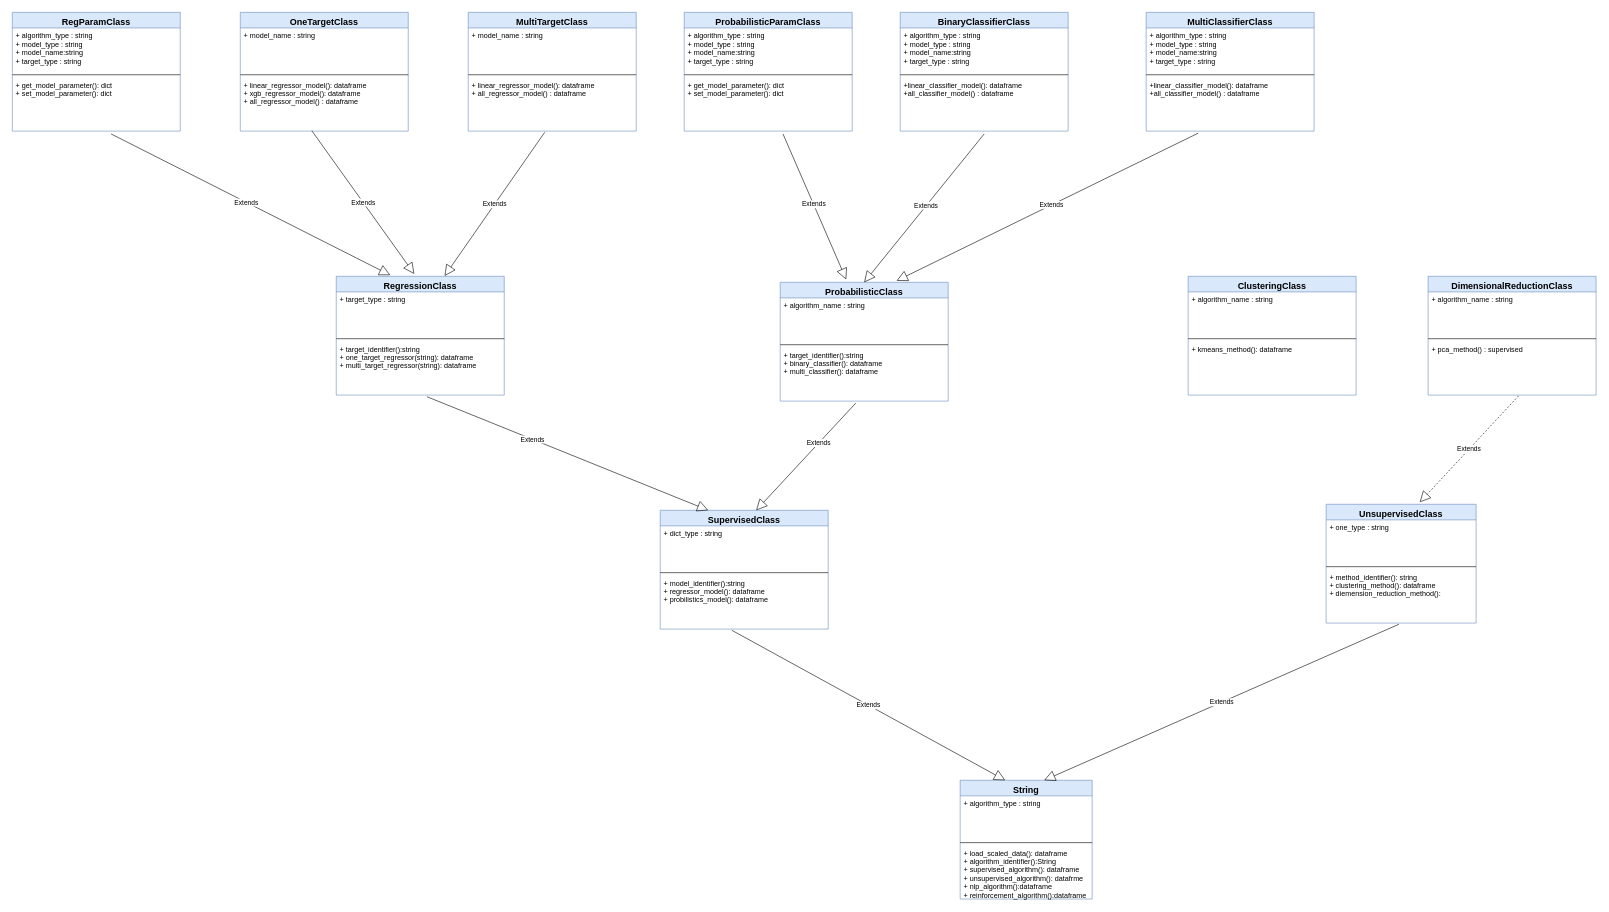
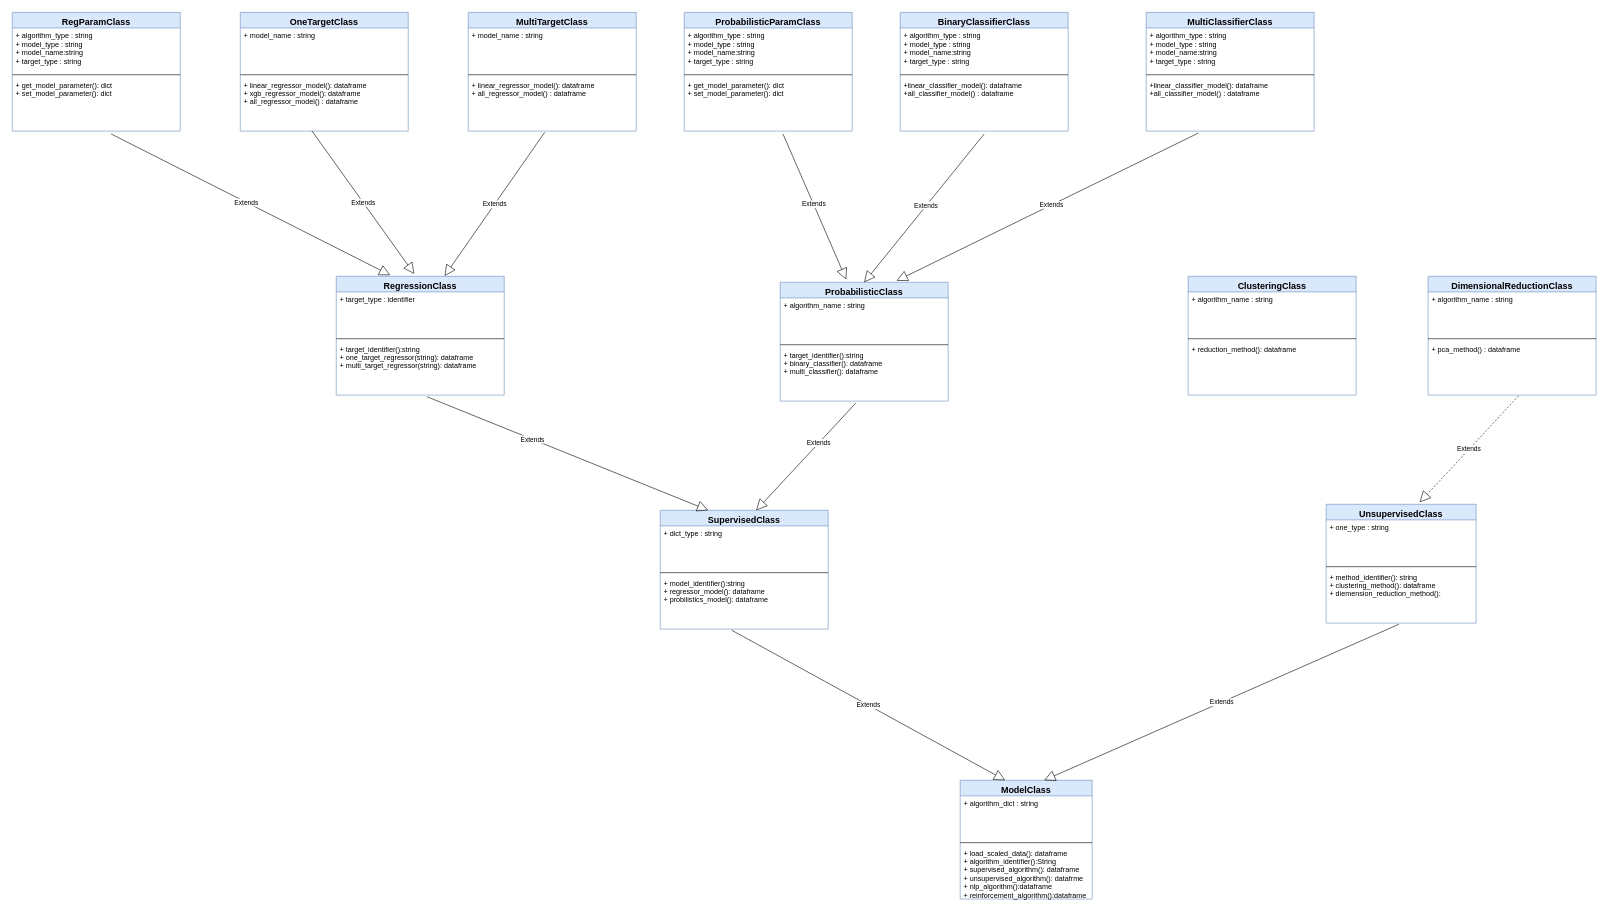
- <mxCell id="15" value="+ target_type : string" style="text;strokeColor=none;fillColor=none;align=left;verticalAlign=top;spacingLeft=4;spacingRight=4;overflow=hidden;rotatable=0;points=[[0,0.5],[1,0.5]];portConstraint=eastwest;" parent="14" vertex="1"><mxGeometry y="26" width="280" height="74" as="geometry" /></mxCell>
+ <mxCell id="15" value="+ target_type : identifier" style="text;strokeColor=none;fillColor=none;align=left;verticalAlign=top;spacingLeft=4;spacingRight=4;overflow=hidden;rotatable=0;points=[[0,0.5],[1,0.5]];portConstraint=eastwest;" parent="14" vertex="1"><mxGeometry y="26" width="280" height="74" as="geometry" /></mxCell>
- <mxCell id="25" value="+ kmeans_method(): dataframe&#10;&#10;&#10;" style="text;strokeColor=none;fillColor=none;align=left;verticalAlign=top;spacingLeft=4;spacingRight=4;overflow=hidden;rotatable=0;points=[[0,0.5],[1,0.5]];portConstraint=eastwest;" parent="22" vertex="1"><mxGeometry y="108" width="280" height="90" as="geometry" /></mxCell>
+ <mxCell id="25" value="+ reduction_method(): dataframe&#10;&#10;&#10;" style="text;strokeColor=none;fillColor=none;align=left;verticalAlign=top;spacingLeft=4;spacingRight=4;overflow=hidden;rotatable=0;points=[[0,0.5],[1,0.5]];portConstraint=eastwest;" parent="22" vertex="1"><mxGeometry y="108" width="280" height="90" as="geometry" /></mxCell>
- <mxCell id="29" value="+ pca_method() : supervised" style="text;strokeColor=none;fillColor=none;align=left;verticalAlign=top;spacingLeft=4;spacingRight=4;overflow=hidden;rotatable=0;points=[[0,0.5],[1,0.5]];portConstraint=eastwest;" parent="26" vertex="1"><mxGeometry y="108" width="280" height="90" as="geometry" /></mxCell>
+ <mxCell id="29" value="+ pca_method() : dataframe" style="text;strokeColor=none;fillColor=none;align=left;verticalAlign=top;spacingLeft=4;spacingRight=4;overflow=hidden;rotatable=0;points=[[0,0.5],[1,0.5]];portConstraint=eastwest;" parent="26" vertex="1"><mxGeometry y="108" width="280" height="90" as="geometry" /></mxCell>
- <mxCell id="2" value="String" style="swimlane;fontStyle=1;align=center;verticalAlign=top;childLayout=stackLayout;horizontal=1;startSize=26;horizontalStack=0;resizeParent=1;resizeParentMax=0;resizeLast=0;collapsible=1;marginBottom=0;strokeColor=#6C8EBF;fillColor=#DAE8FC;fontSize=15;" parent="1" vertex="1"><mxGeometry x="1600" y="1300" width="220" height="198" as="geometry" /></mxCell>
+ <mxCell id="2" value="ModelClass" style="swimlane;fontStyle=1;align=center;verticalAlign=top;childLayout=stackLayout;horizontal=1;startSize=26;horizontalStack=0;resizeParent=1;resizeParentMax=0;resizeLast=0;collapsible=1;marginBottom=0;strokeColor=#6C8EBF;fillColor=#DAE8FC;fontSize=15;" parent="1" vertex="1"><mxGeometry x="1600" y="1300" width="220" height="198" as="geometry" /></mxCell>
- <mxCell id="3" value="+ algorithm_type : string" style="text;strokeColor=none;fillColor=none;align=left;verticalAlign=top;spacingLeft=4;spacingRight=4;overflow=hidden;rotatable=0;points=[[0,0.5],[1,0.5]];portConstraint=eastwest;" parent="2" vertex="1"><mxGeometry y="26" width="220" height="74" as="geometry" /></mxCell>
+ <mxCell id="3" value="+ algorithm_dict : string" style="text;strokeColor=none;fillColor=none;align=left;verticalAlign=top;spacingLeft=4;spacingRight=4;overflow=hidden;rotatable=0;points=[[0,0.5],[1,0.5]];portConstraint=eastwest;" parent="2" vertex="1"><mxGeometry y="26" width="220" height="74" as="geometry" /></mxCell>
